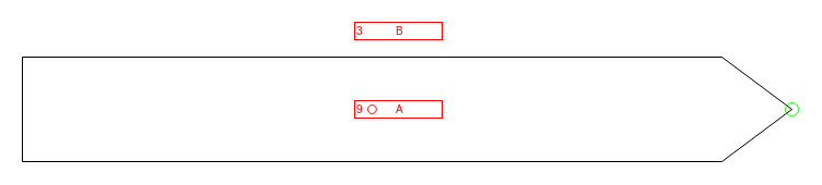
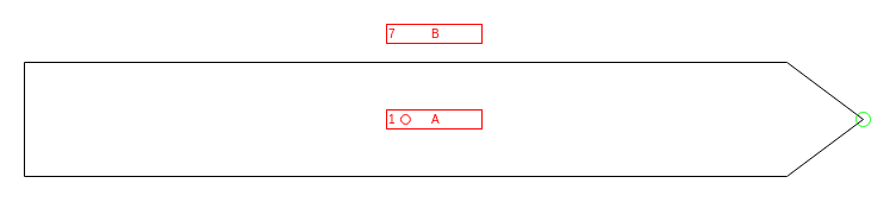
- <mxCell id="11" value="3&amp;nbsp; &amp;nbsp; &amp;nbsp; &amp;nbsp; &amp;nbsp; &amp;nbsp;B" style="rounded=0;whiteSpace=wrap;html=1;fillColor=none;strokeColor=#FF0000;fontColor=#FF0000;fontSize=10;align=left;" parent="9" vertex="1"><mxGeometry x="324" y="20" width="80" height="16" as="geometry" /></mxCell>
+ <mxCell id="11" value="7&amp;nbsp; &amp;nbsp; &amp;nbsp; &amp;nbsp; &amp;nbsp; &amp;nbsp;B" style="rounded=0;whiteSpace=wrap;html=1;fillColor=none;strokeColor=#FF0000;fontColor=#FF0000;fontSize=10;align=left;" parent="9" vertex="1"><mxGeometry x="324" y="20" width="80" height="16" as="geometry" /></mxCell>
- <mxCell id="10" value="9&amp;nbsp; &amp;nbsp; &amp;nbsp; &amp;nbsp; &amp;nbsp; &amp;nbsp;A" style="rounded=0;whiteSpace=wrap;html=1;fillColor=none;strokeColor=#FF0000;fontColor=#FF0000;fontSize=10;align=left;" parent="9" vertex="1"><mxGeometry x="324" y="92" width="80" height="16" as="geometry" /></mxCell>
+ <mxCell id="10" value="1&amp;nbsp; &amp;nbsp; &amp;nbsp; &amp;nbsp; &amp;nbsp; &amp;nbsp;A" style="rounded=0;whiteSpace=wrap;html=1;fillColor=none;strokeColor=#FF0000;fontColor=#FF0000;fontSize=10;align=left;" parent="9" vertex="1"><mxGeometry x="324" y="92" width="80" height="16" as="geometry" /></mxCell>
